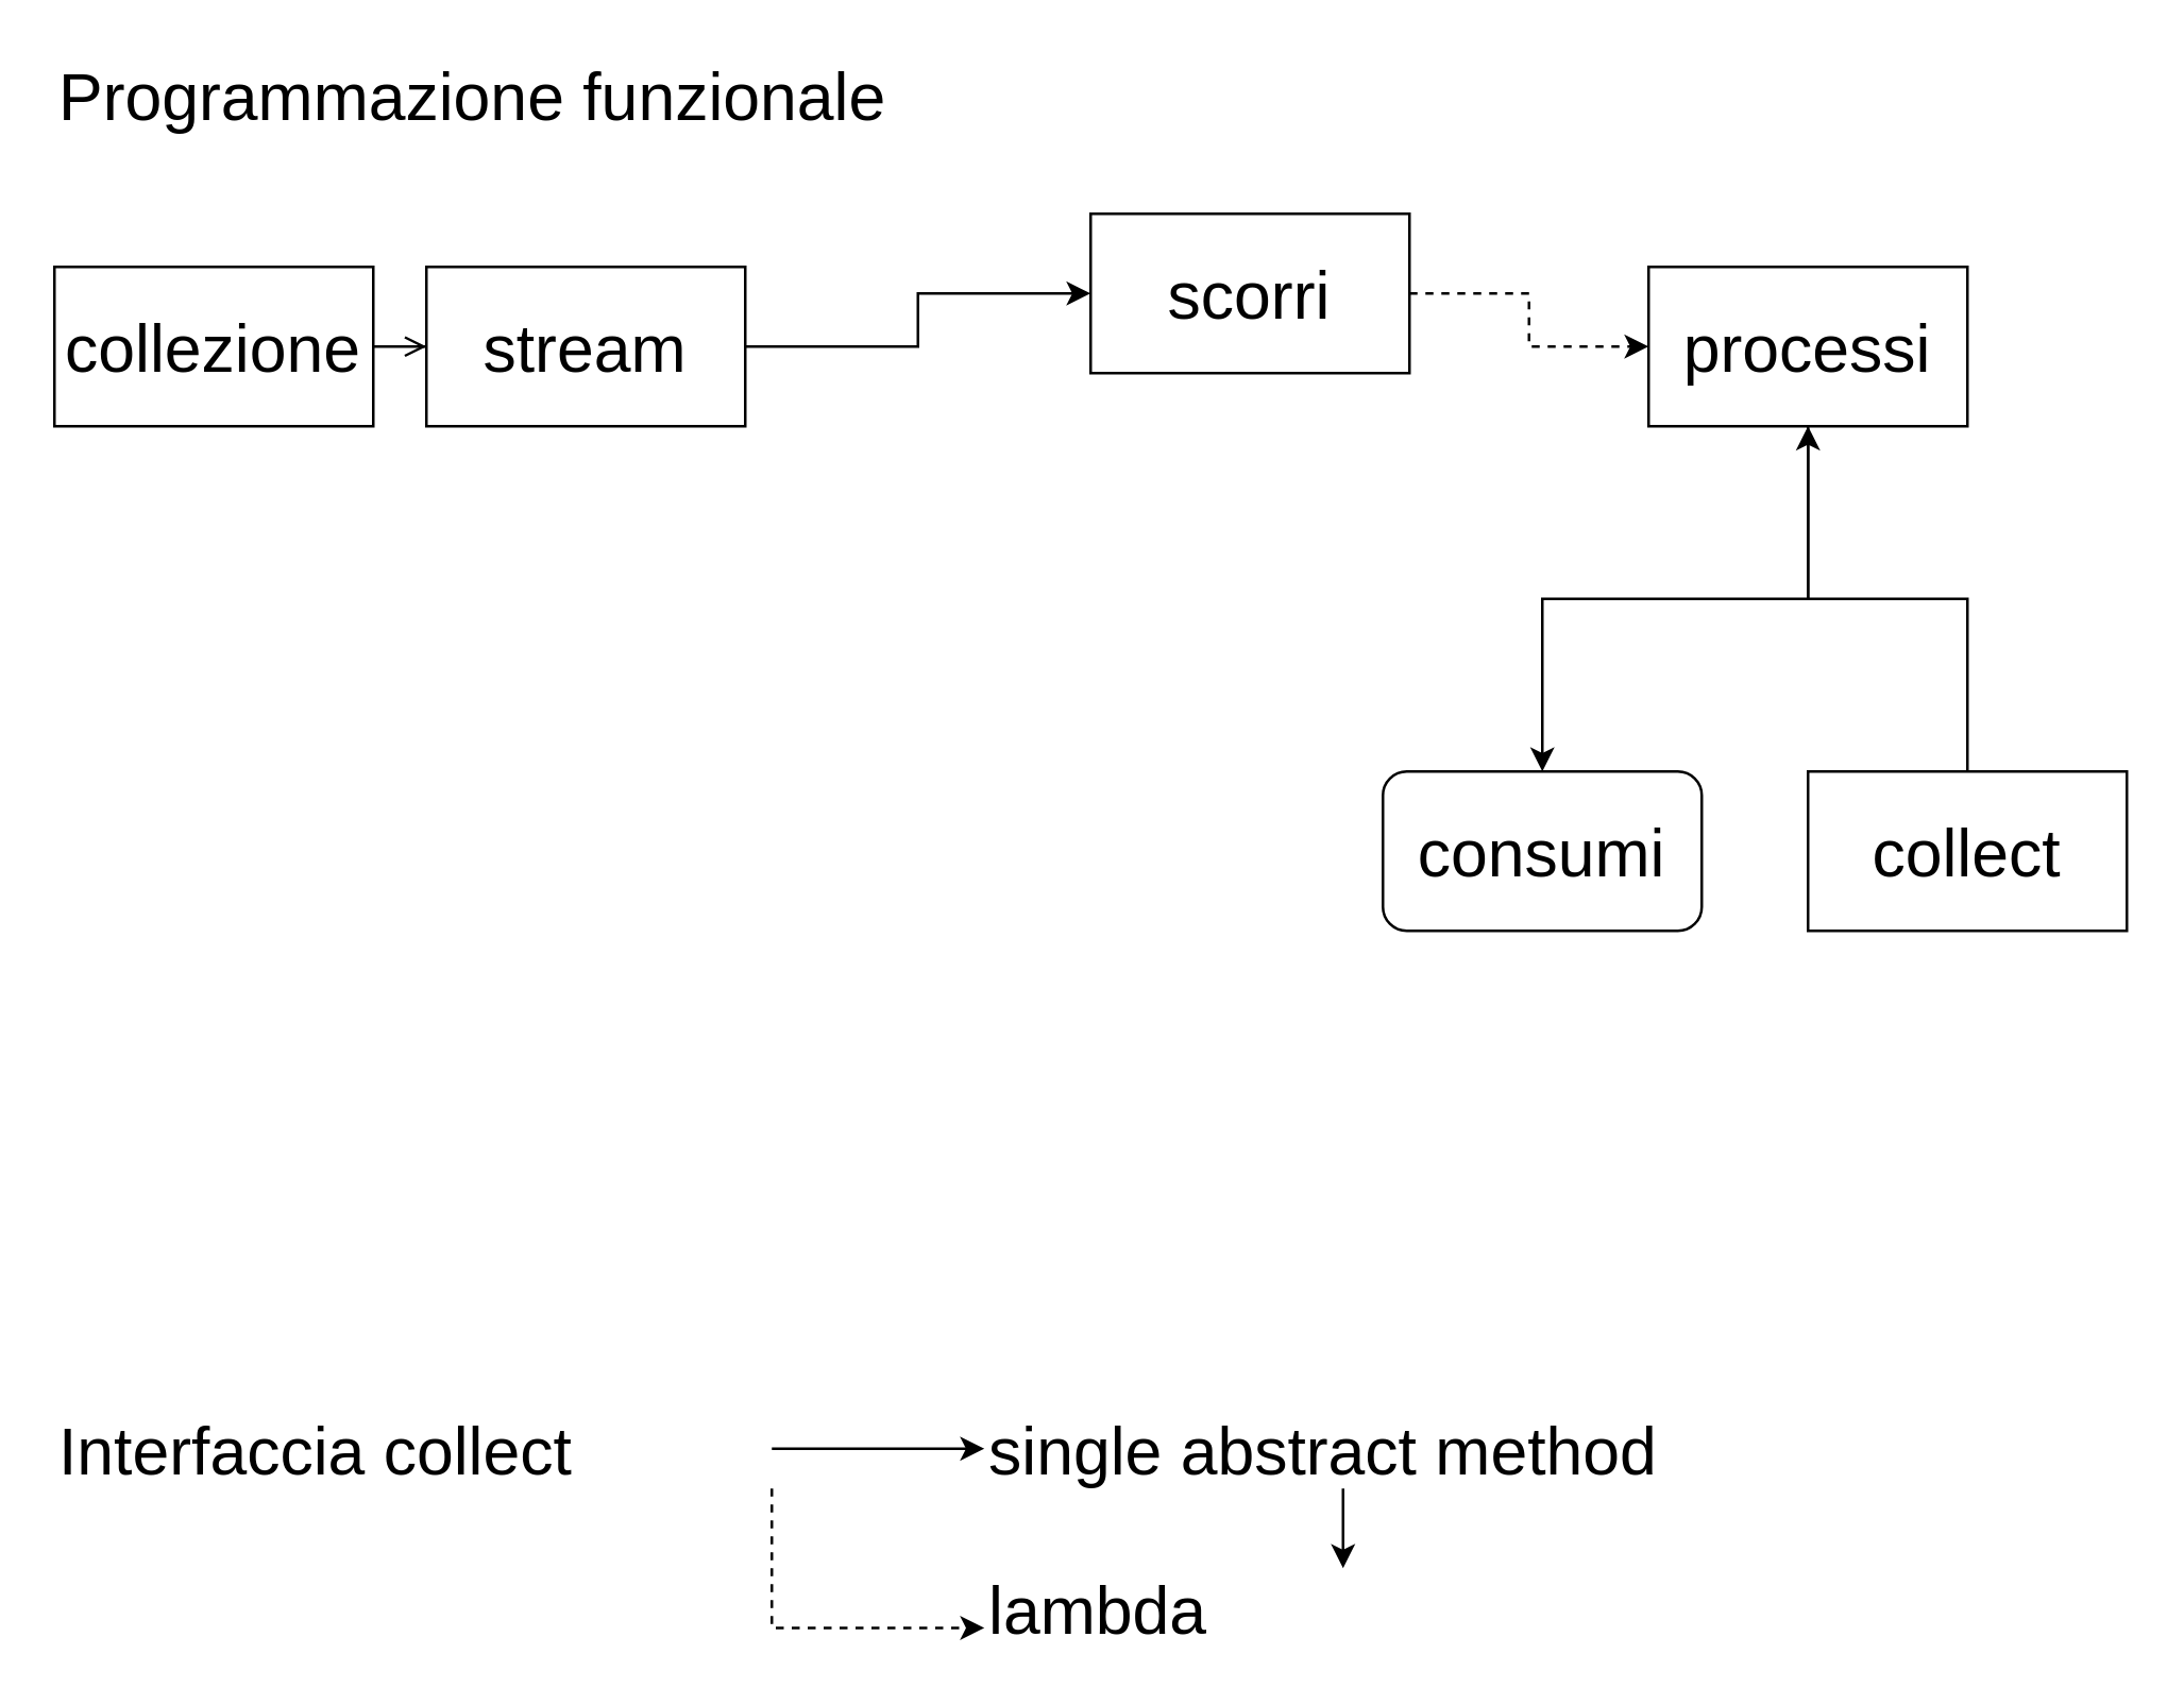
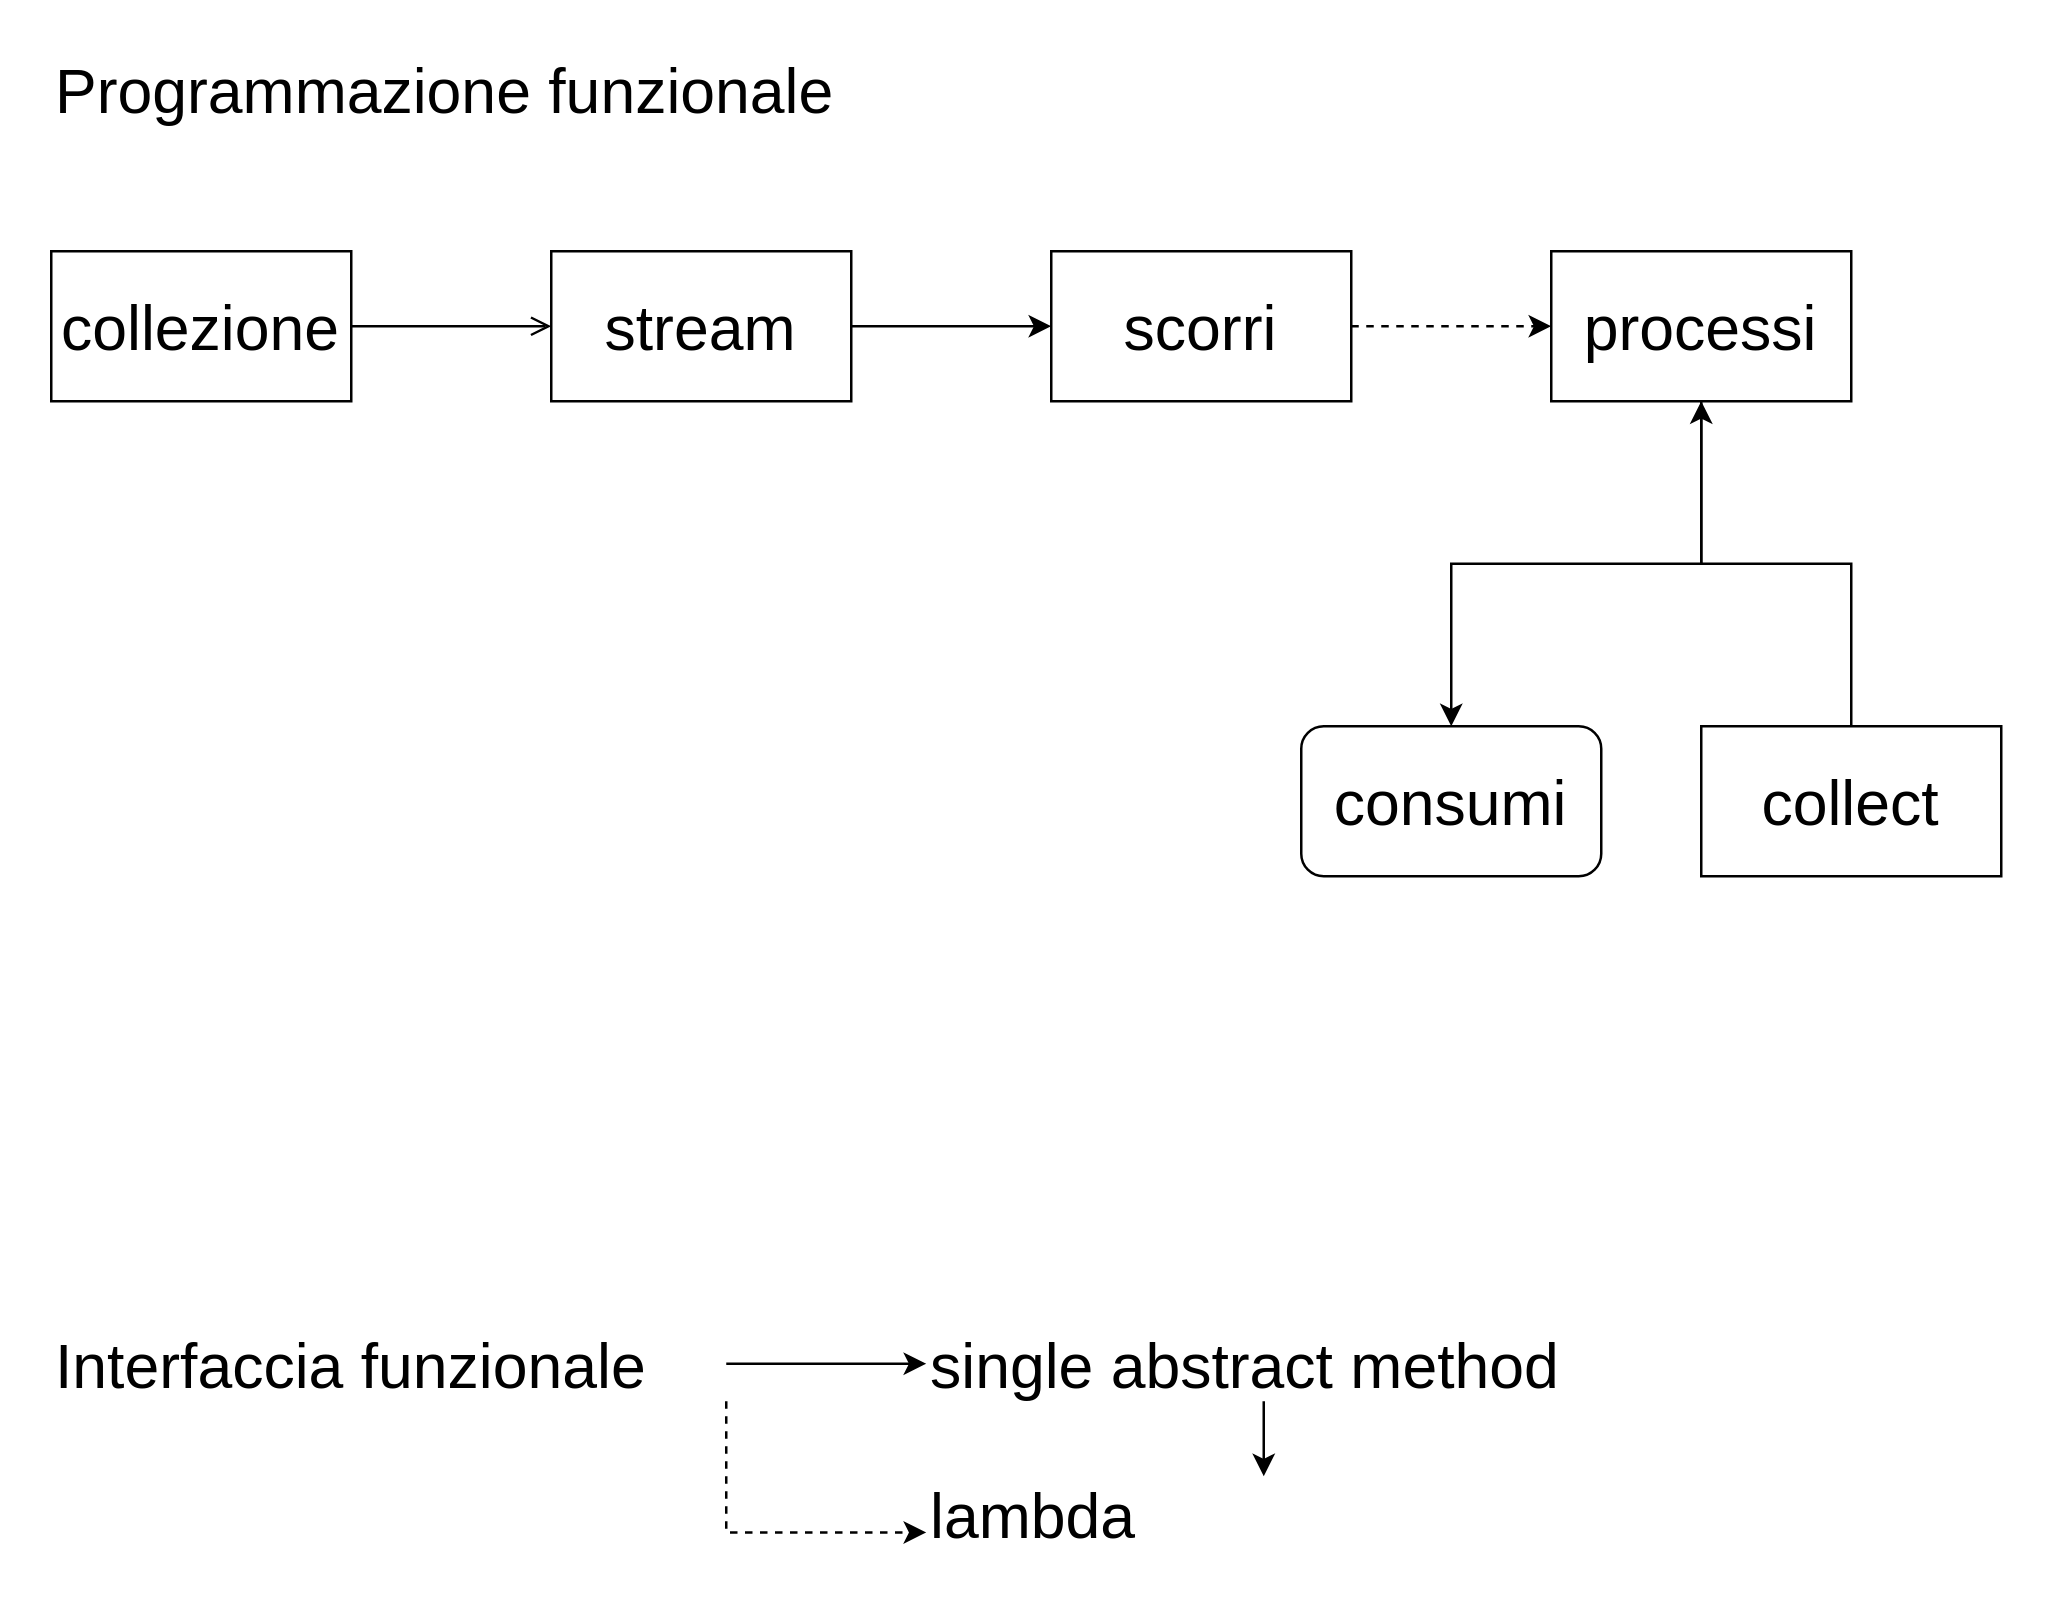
- <mxCell id="8" value="scorri" style="rounded=0;whiteSpace=wrap;html=1;fontSize=25;" vertex="1" parent="1"><mxGeometry x="410" y="80" width="120" height="60" as="geometry" /></mxCell>
+ <mxCell id="8" value="scorri" style="rounded=0;whiteSpace=wrap;html=1;fontSize=25;" vertex="1" parent="1"><mxGeometry x="420" y="100" width="120" height="60" as="geometry" /></mxCell>
- <mxCell id="6" value="stream" style="rounded=0;whiteSpace=wrap;html=1;fontSize=25;" vertex="1" parent="1"><mxGeometry x="160" y="100" width="120" height="60" as="geometry" /></mxCell>
+ <mxCell id="6" value="stream" style="rounded=0;whiteSpace=wrap;html=1;fontSize=25;" vertex="1" parent="1"><mxGeometry x="220" y="100" width="120" height="60" as="geometry" /></mxCell>
- <mxCell id="16" value="Interfaccia collect" style="text;html=1;strokeColor=none;fillColor=none;align=left;verticalAlign=middle;whiteSpace=wrap;rounded=0;fontSize=25;" vertex="1" parent="1"><mxGeometry x="20" y="530" width="270" height="30" as="geometry" /></mxCell>
+ <mxCell id="16" value="Interfaccia funzionale" style="text;html=1;strokeColor=none;fillColor=none;align=left;verticalAlign=middle;whiteSpace=wrap;rounded=0;fontSize=25;" vertex="1" parent="1"><mxGeometry x="20" y="530" width="270" height="30" as="geometry" /></mxCell>
